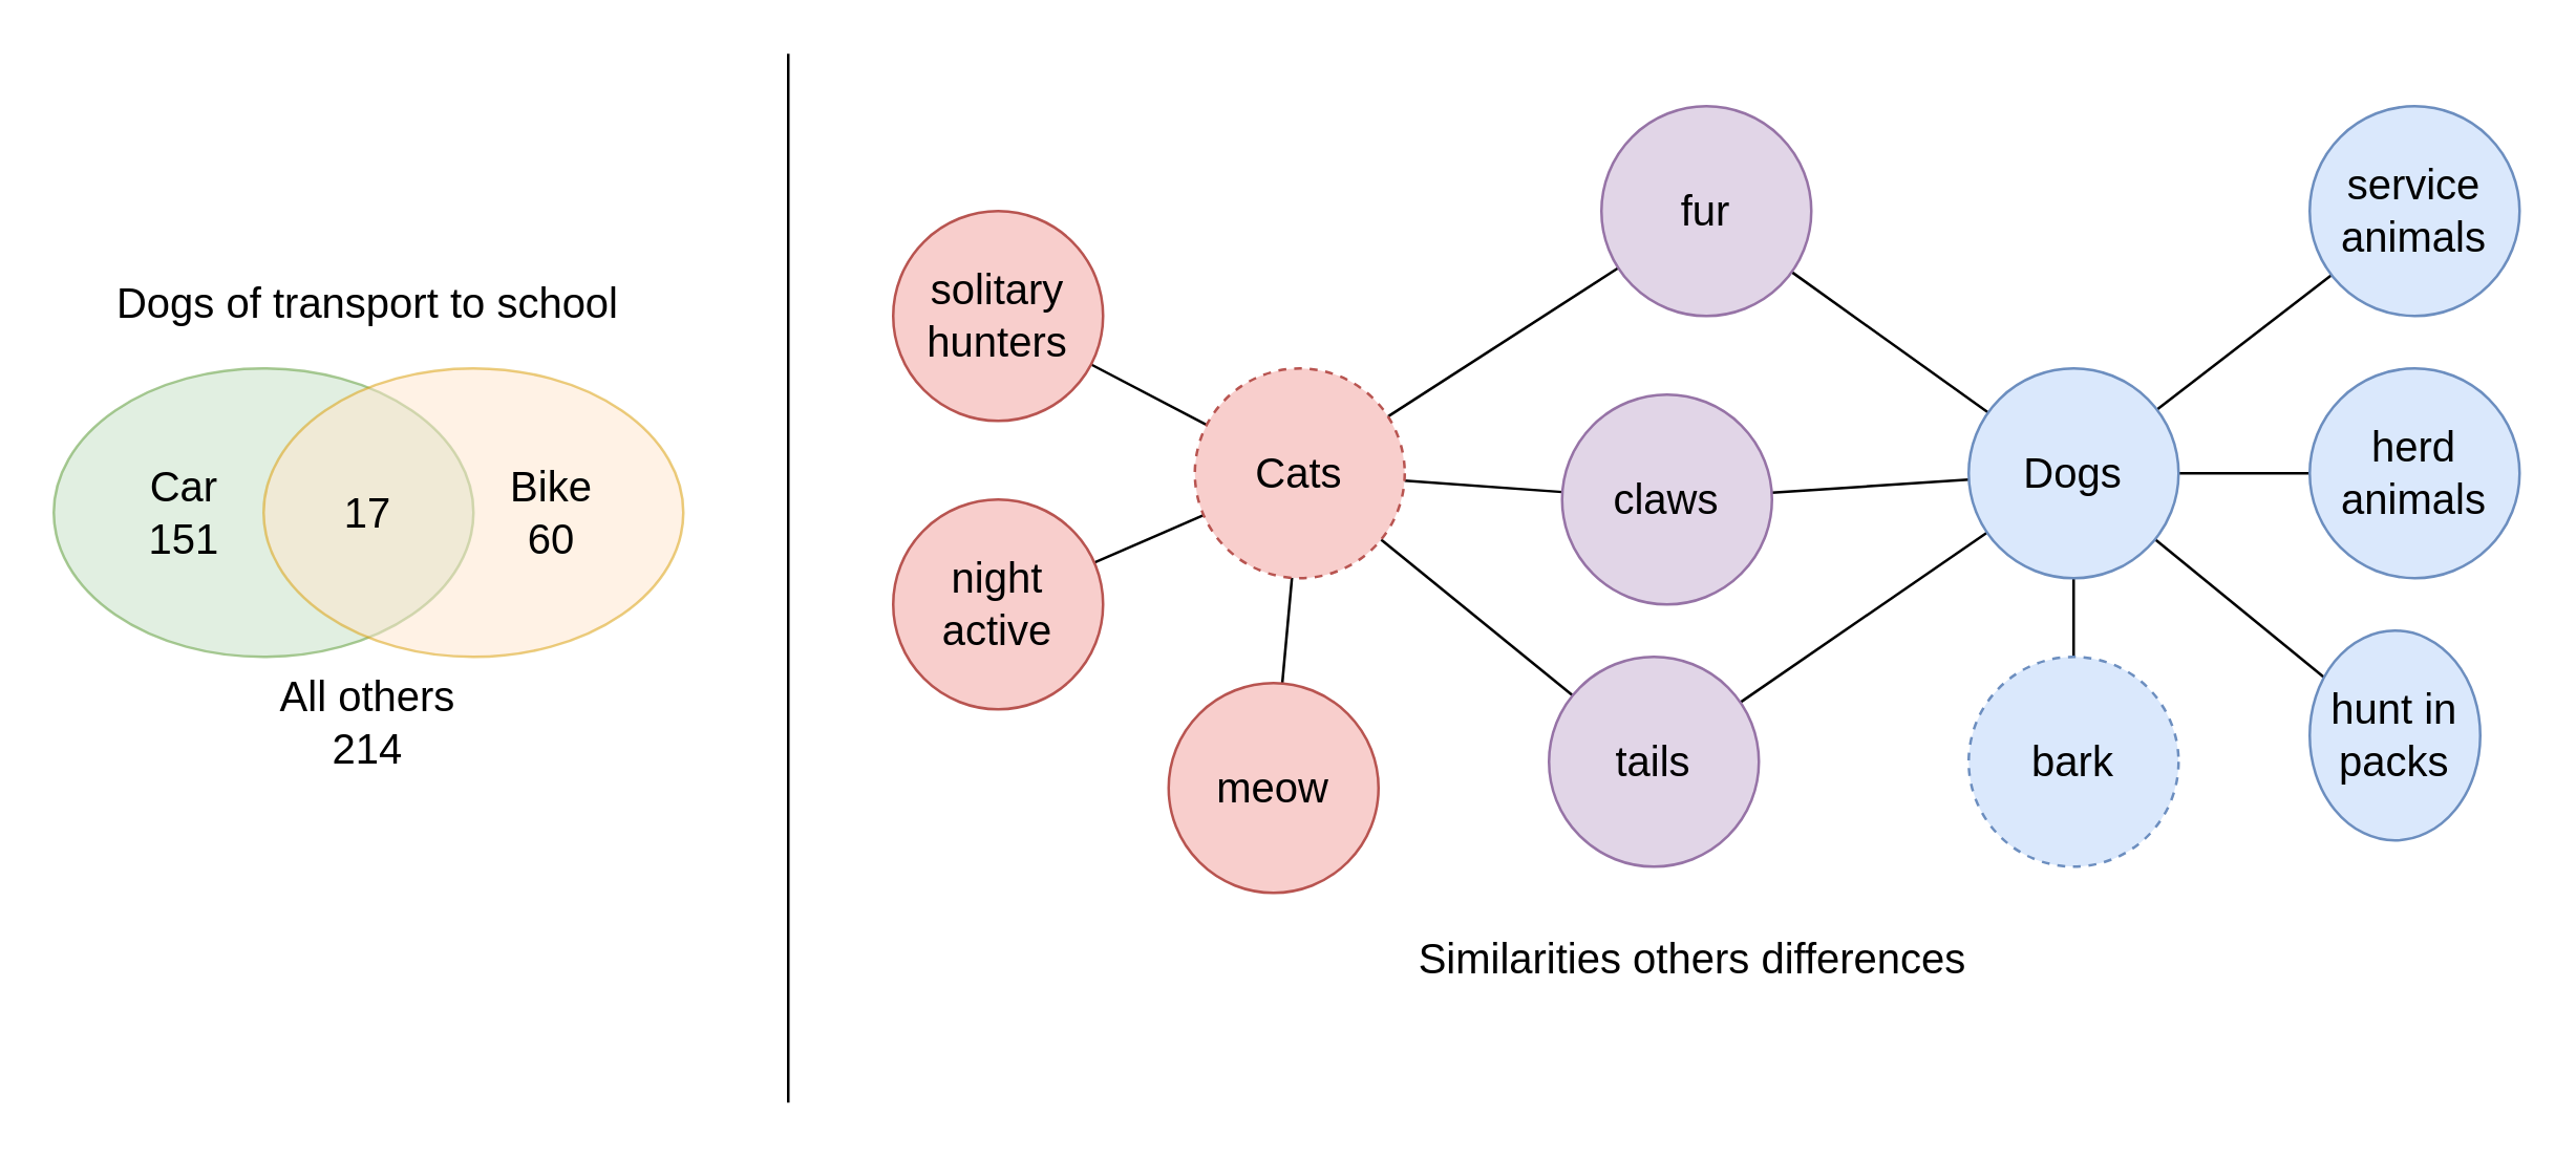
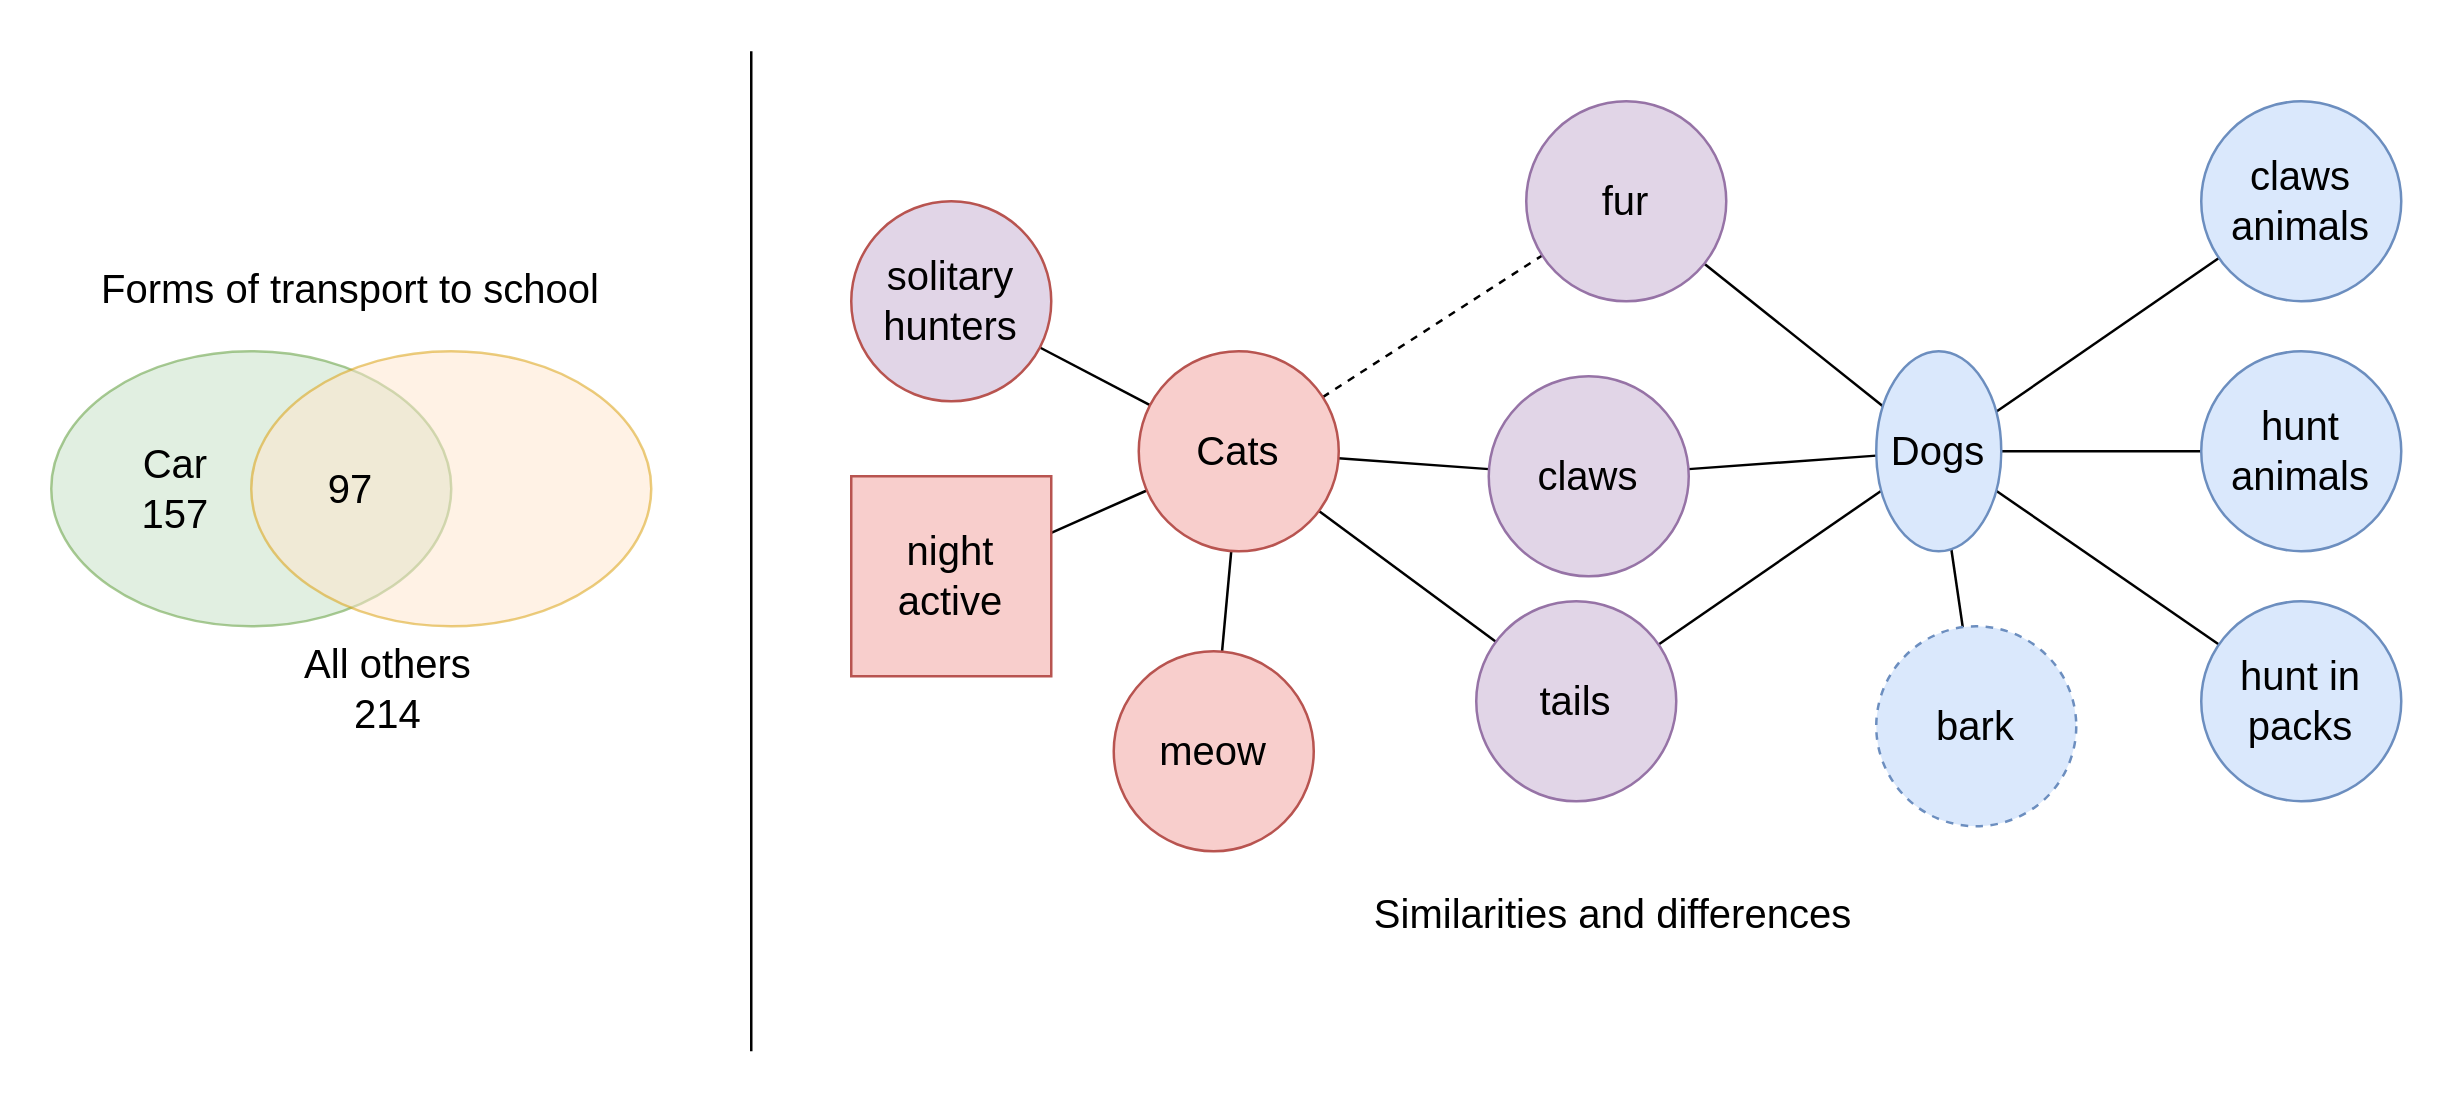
- <mxCell id="28" value="service animals" style="ellipse;whiteSpace=wrap;html=1;aspect=fixed;fontSize=16;fillColor=#dae8fc;strokeColor=#6c8ebf;" parent="1" vertex="1"><mxGeometry x="880" y="40" width="80" height="80" as="geometry" /></mxCell>
+ <mxCell id="28" value="claws animals" style="ellipse;whiteSpace=wrap;html=1;aspect=fixed;fontSize=16;fillColor=#dae8fc;strokeColor=#6c8ebf;" parent="1" vertex="1"><mxGeometry x="880" y="40" width="80" height="80" as="geometry" /></mxCell>
- <mxCell id="8" value="Dogs of transport to school" style="text;html=1;strokeColor=none;fillColor=none;align=center;verticalAlign=middle;whiteSpace=wrap;rounded=0;fontSize=16;" parent="1" vertex="1"><mxGeometry x="30" y="100" width="220" height="30" as="geometry" /></mxCell>
+ <mxCell id="8" value="Forms of transport to school" style="text;html=1;strokeColor=none;fillColor=none;align=center;verticalAlign=middle;whiteSpace=wrap;rounded=0;fontSize=16;" parent="1" vertex="1"><mxGeometry x="30" y="100" width="220" height="30" as="geometry" /></mxCell>
- <mxCell id="27" value="solitary hunters" style="ellipse;whiteSpace=wrap;html=1;aspect=fixed;fontSize=16;fillColor=#f8cecc;strokeColor=#b85450;" parent="1" vertex="1"><mxGeometry x="340" y="80" width="80" height="80" as="geometry" /></mxCell>
+ <mxCell id="27" value="solitary hunters" style="ellipse;whiteSpace=wrap;html=1;aspect=fixed;fontSize=16;fillColor=#e1d5e7;strokeColor=#b85450;" parent="1" vertex="1"><mxGeometry x="340" y="80" width="80" height="80" as="geometry" /></mxCell>
- <mxCell id="9" style="edgeStyle=none;curved=1;rounded=0;orthogonalLoop=1;jettySize=auto;html=1;fontSize=12;startSize=8;endSize=8;endArrow=none;endFill=0;" parent="1" source="15" target="24" edge="1"><mxGeometry relative="1" as="geometry" /></mxCell>
+ <mxCell id="9" style="edgeStyle=none;curved=1;rounded=0;orthogonalLoop=1;jettySize=auto;html=1;fontSize=12;startSize=8;endSize=8;endArrow=none;endFill=0;dashed=1;" parent="1" source="15" target="24" edge="1"><mxGeometry relative="1" as="geometry" /></mxCell>
- <mxCell id="15" value="Cats" style="ellipse;whiteSpace=wrap;html=1;aspect=fixed;fontSize=16;fillColor=#f8cecc;strokeColor=#b85450;dashed=1;" parent="1" vertex="1"><mxGeometry x="455" y="140" width="80" height="80" as="geometry" /></mxCell>
+ <mxCell id="15" value="Cats" style="ellipse;whiteSpace=wrap;html=1;aspect=fixed;fontSize=16;fillColor=#f8cecc;strokeColor=#b85450;" parent="1" vertex="1"><mxGeometry x="455" y="140" width="80" height="80" as="geometry" /></mxCell>
- <mxCell id="23" value="Dogs" style="ellipse;whiteSpace=wrap;html=1;aspect=fixed;fontSize=16;fillColor=#dae8fc;strokeColor=#6c8ebf;" parent="1" vertex="1"><mxGeometry x="750" y="140" width="80" height="80" as="geometry" /></mxCell>
+ <mxCell id="23" value="Dogs" style="ellipse;whiteSpace=wrap;html=1;aspect=fixed;fontSize=16;fillColor=#dae8fc;strokeColor=#6c8ebf;" parent="1" vertex="1"><mxGeometry x="750" y="140" width="50" height="80" as="geometry" /></mxCell>
- <mxCell id="29" value="herd animals" style="ellipse;whiteSpace=wrap;html=1;aspect=fixed;fontSize=16;fillColor=#dae8fc;strokeColor=#6c8ebf;" parent="1" vertex="1"><mxGeometry x="880" y="140" width="80" height="80" as="geometry" /></mxCell>
+ <mxCell id="29" value="hunt animals" style="ellipse;whiteSpace=wrap;html=1;aspect=fixed;fontSize=16;fillColor=#dae8fc;strokeColor=#6c8ebf;" parent="1" vertex="1"><mxGeometry x="880" y="140" width="80" height="80" as="geometry" /></mxCell>
- <mxCell id="4" value="Car&lt;br&gt;151" style="text;html=1;strokeColor=none;fillColor=none;align=center;verticalAlign=middle;whiteSpace=wrap;rounded=0;fontSize=16;" parent="1" vertex="1"><mxGeometry x="40" y="180" width="60" height="30" as="geometry" /></mxCell>
+ <mxCell id="4" value="Car&lt;br&gt;157" style="text;html=1;strokeColor=none;fillColor=none;align=center;verticalAlign=middle;whiteSpace=wrap;rounded=0;fontSize=16;" parent="1" vertex="1"><mxGeometry x="40" y="180" width="60" height="30" as="geometry" /></mxCell>
- <mxCell id="6" value="17" style="text;html=1;strokeColor=none;fillColor=none;align=center;verticalAlign=middle;whiteSpace=wrap;rounded=0;fontSize=16;" parent="1" vertex="1"><mxGeometry x="110" y="180" width="60" height="30" as="geometry" /></mxCell>
+ <mxCell id="6" value="97" style="text;html=1;strokeColor=none;fillColor=none;align=center;verticalAlign=middle;whiteSpace=wrap;rounded=0;fontSize=16;" parent="1" vertex="1"><mxGeometry x="110" y="180" width="60" height="30" as="geometry" /></mxCell>
- <mxCell id="5" value="Bike&lt;br&gt;60" style="text;html=1;strokeColor=none;fillColor=none;align=center;verticalAlign=middle;whiteSpace=wrap;rounded=0;fontSize=16;" parent="1" vertex="1"><mxGeometry x="180" y="180" width="60" height="30" as="geometry" /></mxCell>
- <mxCell id="30" value="night active" style="ellipse;whiteSpace=wrap;html=1;aspect=fixed;fontSize=16;fillColor=#f8cecc;strokeColor=#b85450;" parent="1" vertex="1"><mxGeometry x="340" y="190" width="80" height="80" as="geometry" /></mxCell>
+ <mxCell id="30" value="night active" style="whiteSpace=wrap;html=1;aspect=fixed;fontSize=16;fillColor=#f8cecc;strokeColor=#b85450;rounded=0;" parent="1" vertex="1"><mxGeometry x="340" y="190" width="80" height="80" as="geometry" /></mxCell>
- <mxCell id="7" value="All others&lt;br&gt;214" style="text;html=1;strokeColor=none;fillColor=none;align=center;verticalAlign=middle;whiteSpace=wrap;rounded=0;fontSize=16;" parent="1" vertex="1"><mxGeometry x="105" y="260" width="70" height="30" as="geometry" /></mxCell>
+ <mxCell id="7" value="All others&lt;br&gt;214" style="text;html=1;strokeColor=none;fillColor=none;align=center;verticalAlign=middle;whiteSpace=wrap;rounded=0;fontSize=16;" parent="1" vertex="1"><mxGeometry x="120" y="260" width="70" height="30" as="geometry" /></mxCell>
- <mxCell id="31" value="hunt in packs" style="ellipse;whiteSpace=wrap;html=1;aspect=fixed;fontSize=16;fillColor=#dae8fc;strokeColor=#6c8ebf;" parent="1" vertex="1"><mxGeometry x="880" y="240" width="65" height="80" as="geometry" /></mxCell>
+ <mxCell id="31" value="hunt in packs" style="ellipse;whiteSpace=wrap;html=1;aspect=fixed;fontSize=16;fillColor=#dae8fc;strokeColor=#6c8ebf;" parent="1" vertex="1"><mxGeometry x="880" y="240" width="80" height="80" as="geometry" /></mxCell>
- <mxCell id="26" value="tails" style="ellipse;whiteSpace=wrap;html=1;aspect=fixed;fontSize=16;fillColor=#e1d5e7;strokeColor=#9673a6;" parent="1" vertex="1"><mxGeometry x="590" y="250" width="80" height="80" as="geometry" /></mxCell>
+ <mxCell id="26" value="tails" style="ellipse;whiteSpace=wrap;html=1;aspect=fixed;fontSize=16;fillColor=#e1d5e7;strokeColor=#9673a6;" parent="1" vertex="1"><mxGeometry x="590" y="240" width="80" height="80" as="geometry" /></mxCell>
- <mxCell id="35" value="Similarities others differences" style="text;html=1;strokeColor=none;fillColor=none;align=center;verticalAlign=middle;whiteSpace=wrap;rounded=0;fontSize=16;fontFamily=Helvetica;fontColor=default;" parent="1" vertex="1"><mxGeometry x="400" y="350" width="490" height="30" as="geometry" /></mxCell>
+ <mxCell id="35" value="Similarities and differences" style="text;html=1;strokeColor=none;fillColor=none;align=center;verticalAlign=middle;whiteSpace=wrap;rounded=0;fontSize=16;fontFamily=Helvetica;fontColor=default;" parent="1" vertex="1"><mxGeometry x="400" y="350" width="490" height="30" as="geometry" /></mxCell>
